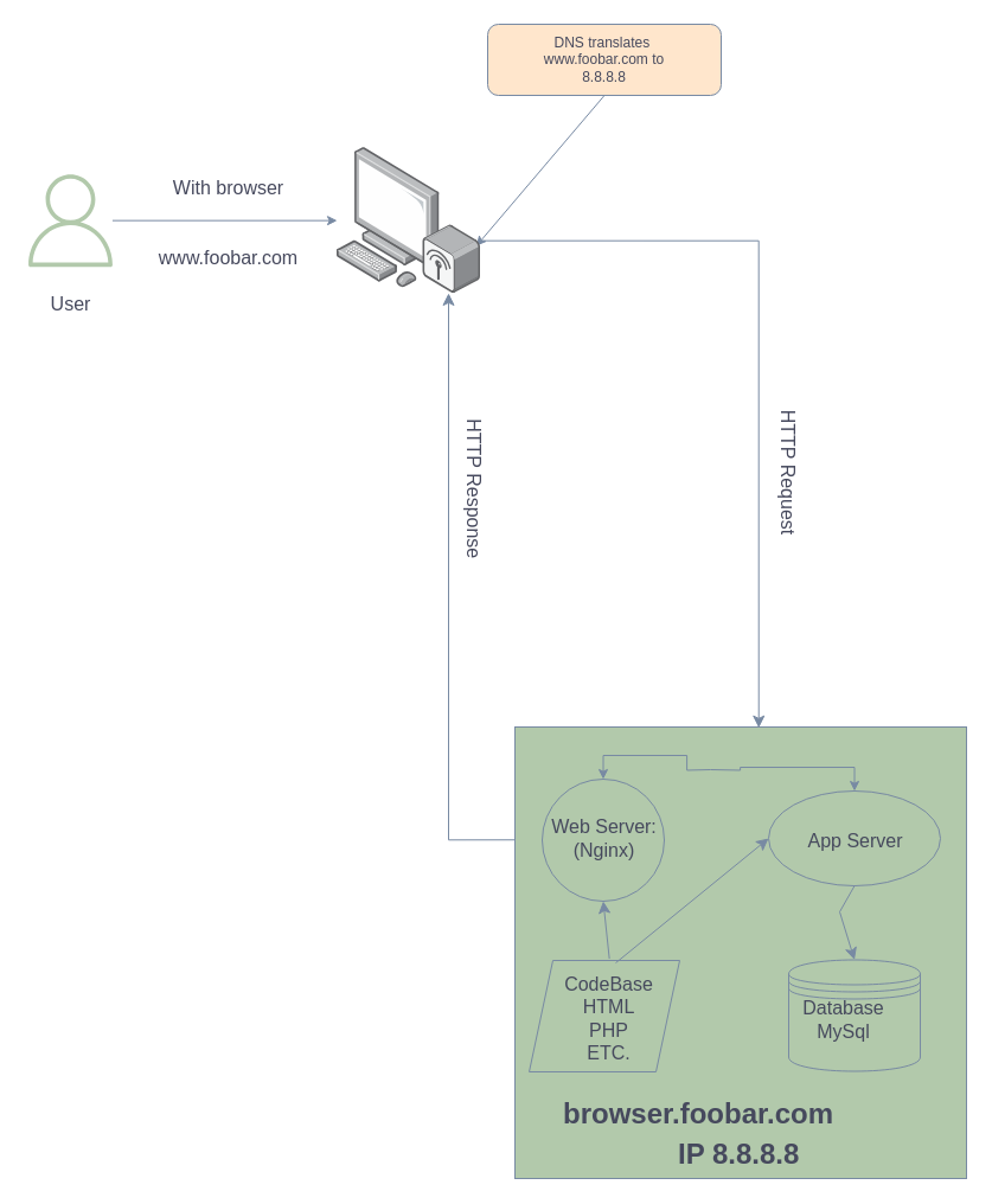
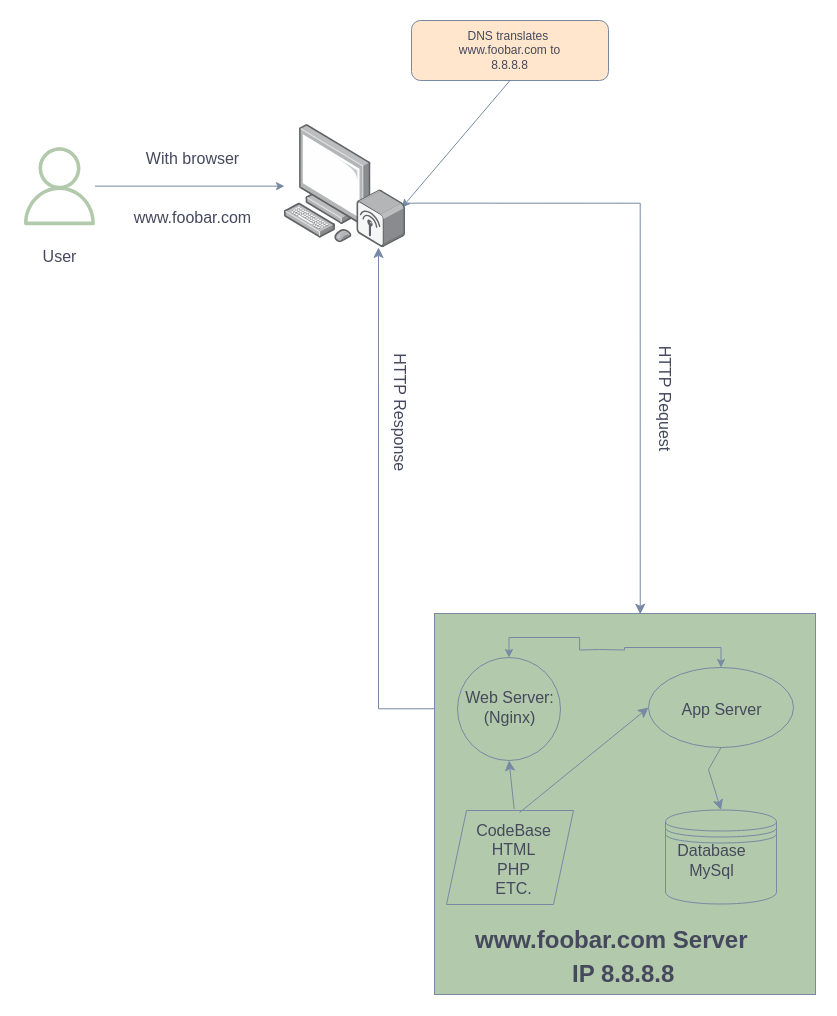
- <mxCell id="26" value="&lt;h1&gt;browser.foobar.com Server&lt;/h1&gt;" style="text;html=1;spacing=5;spacingTop=-20;whiteSpace=wrap;overflow=hidden;rounded=0;labelBackgroundColor=none;fontColor=#46495D;" parent="1" vertex="1"><mxGeometry x="469.75" y="920" width="309.5" height="40" as="geometry" /></mxCell>
+ <mxCell id="26" value="&lt;h1&gt;www.foobar.com Server&lt;/h1&gt;" style="text;html=1;spacing=5;spacingTop=-20;whiteSpace=wrap;overflow=hidden;rounded=0;labelBackgroundColor=none;fontColor=#46495D;" parent="1" vertex="1"><mxGeometry x="469.75" y="920" width="309.5" height="40" as="geometry" /></mxCell>
